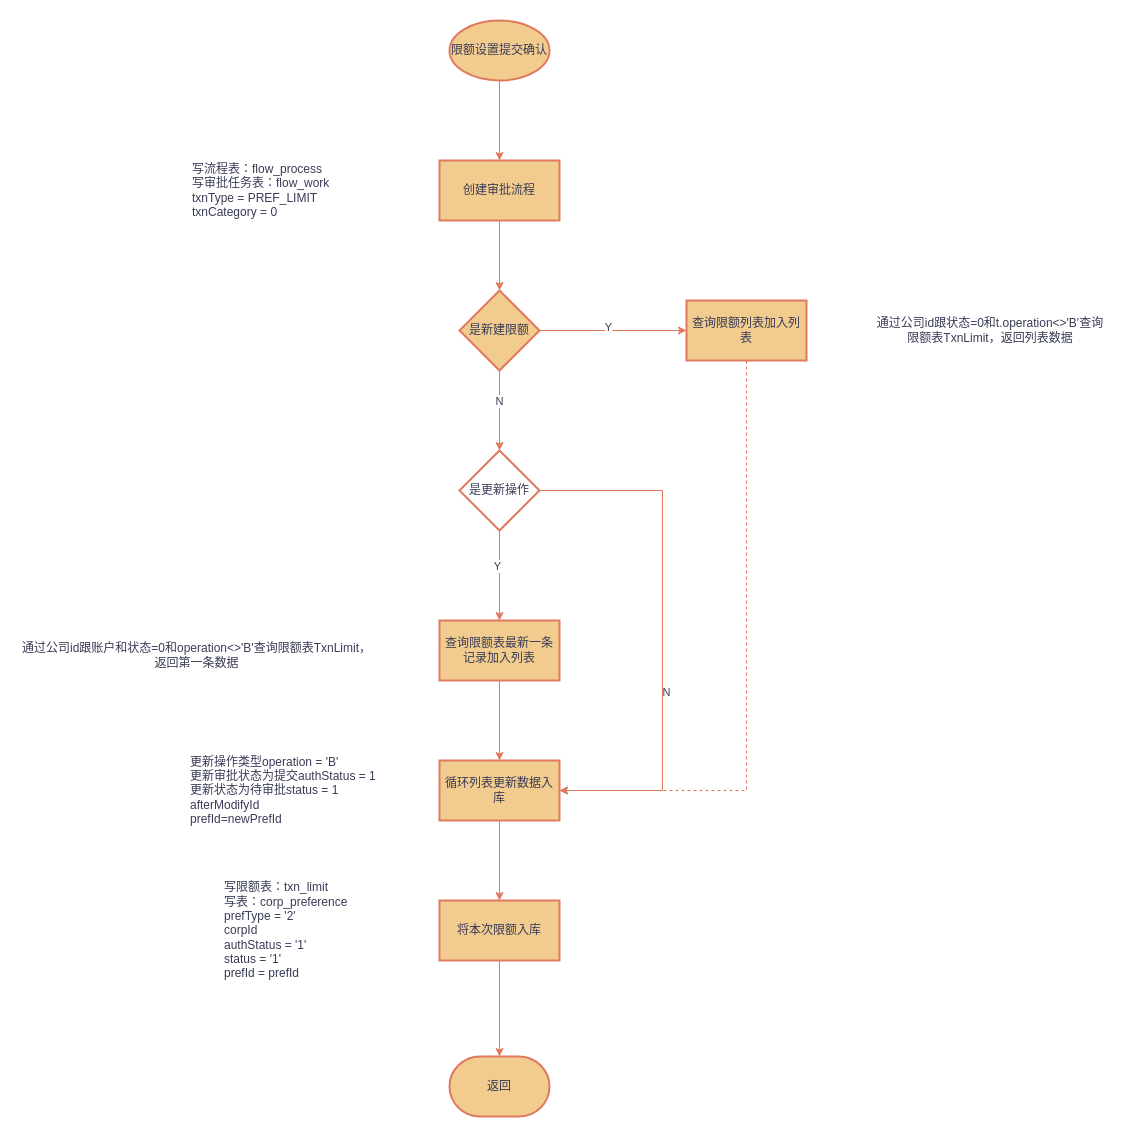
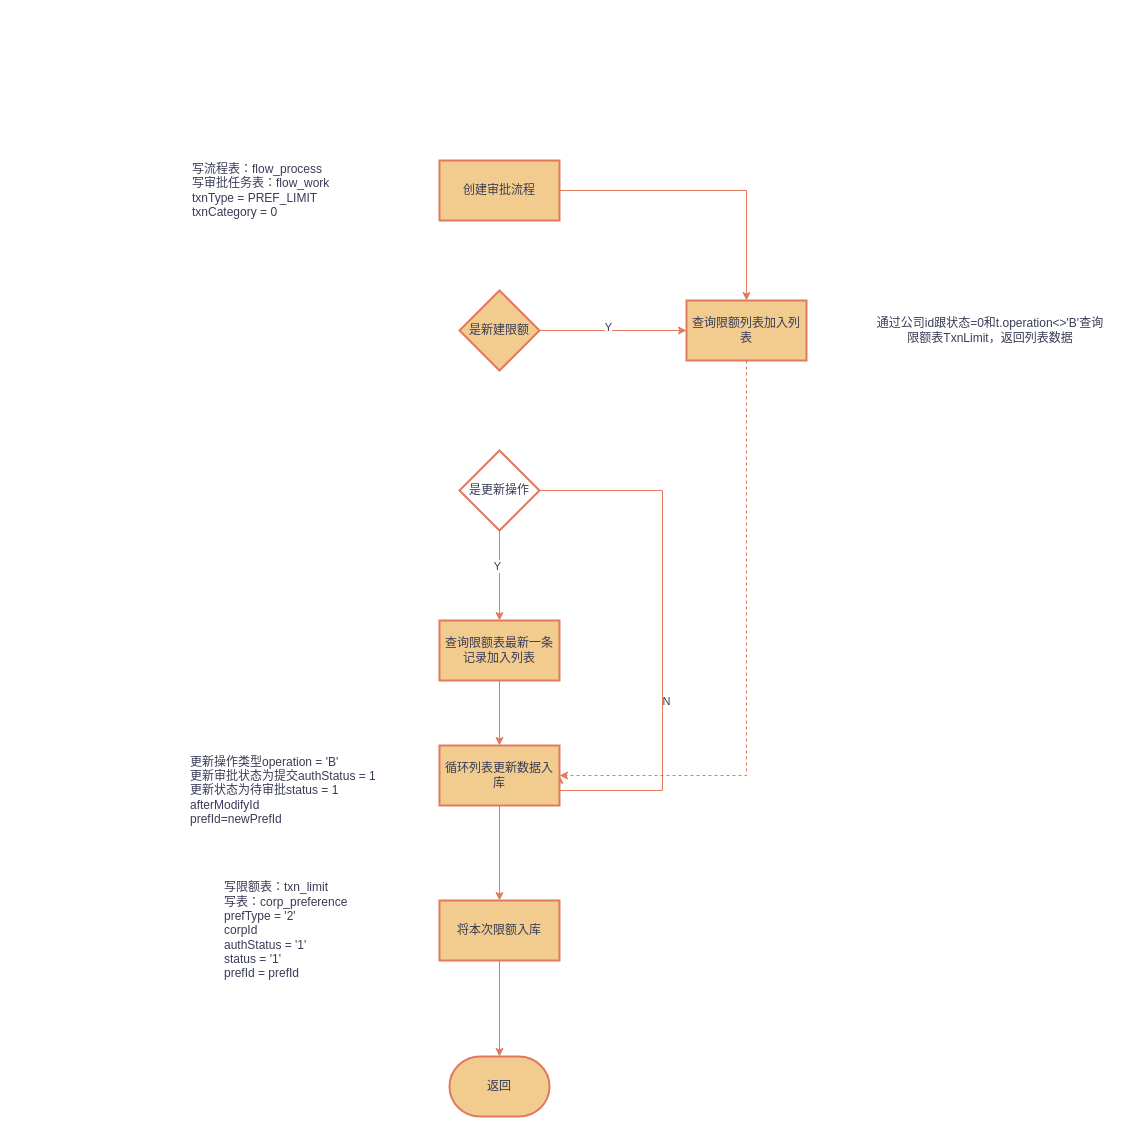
- <mxCell id="3" value="限额设置提交确认" style="strokeWidth=2;html=1;shape=mxgraph.flowchart.start_1;whiteSpace=wrap;labelBackgroundColor=none;fillColor=#F2CC8F;strokeColor=#E07A5F;fontColor=#393C56;" vertex="1" parent="1"><mxGeometry x="449" y="20" width="100" height="60" as="geometry" /></mxCell>
- <mxCell id="2" value="" style="edgeStyle=orthogonalEdgeStyle;rounded=0;orthogonalLoop=1;jettySize=auto;html=1;strokeColor=#E07A5F;fontColor=#393C56;fillColor=#F2CC8F;" edge="1" parent="1" source="3" target="5"><mxGeometry relative="1" as="geometry" /></mxCell>
- <mxCell id="4" value="" style="edgeStyle=orthogonalEdgeStyle;rounded=0;orthogonalLoop=1;jettySize=auto;html=1;strokeColor=#E07A5F;fontColor=#393C56;fillColor=#F2CC8F;" edge="1" parent="1" source="5" target="10"><mxGeometry relative="1" as="geometry" /></mxCell>
+ <mxCell id="4" value="" style="edgeStyle=orthogonalEdgeStyle;rounded=0;orthogonalLoop=1;jettySize=auto;html=1;strokeColor=#E07A5F;fontColor=#393C56;fillColor=#F2CC8F;" edge="1" parent="1" source="5" target="12"><mxGeometry relative="1" as="geometry" /></mxCell>
- <mxCell id="8" value="" style="edgeStyle=orthogonalEdgeStyle;rounded=0;orthogonalLoop=1;jettySize=auto;html=1;strokeColor=#E07A5F;fontColor=#393C56;fillColor=#F2CC8F;" edge="1" parent="1" source="10" target="17"><mxGeometry relative="1" as="geometry" /></mxCell>
- <mxCell id="9" value="N" style="edgeLabel;html=1;align=center;verticalAlign=middle;resizable=0;points=[];strokeColor=#E07A5F;fontColor=#393C56;fillColor=#F2CC8F;" vertex="1" connectable="0" parent="8"><mxGeometry x="-0.25" y="-1" relative="1" as="geometry"><mxPoint as="offset" /></mxGeometry></mxCell>
- <mxCell id="27" value="通过公司id跟账户和状态=0和operation&amp;lt;&amp;gt;'B'查询限额表TxnLimit，返回第一条数据" style="text;html=1;align=center;verticalAlign=middle;whiteSpace=wrap;rounded=0;fontColor=#393C56;" vertex="1" parent="1"><mxGeometry x="20" y="620" width="353" height="69" as="geometry" /></mxCell>
- <mxCell id="21" value="循环列表更新数据入库" style="whiteSpace=wrap;html=1;fillColor=#F2CC8F;strokeColor=#E07A5F;fontColor=#393C56;strokeWidth=2;labelBackgroundColor=none;" vertex="1" parent="1"><mxGeometry x="439" y="760" width="120" height="60" as="geometry" /></mxCell>
+ <mxCell id="21" value="循环列表更新数据入库" style="whiteSpace=wrap;html=1;fillColor=#F2CC8F;strokeColor=#E07A5F;fontColor=#393C56;strokeWidth=2;labelBackgroundColor=none;" vertex="1" parent="1"><mxGeometry x="439" y="745" width="120" height="60" as="geometry" /></mxCell>
